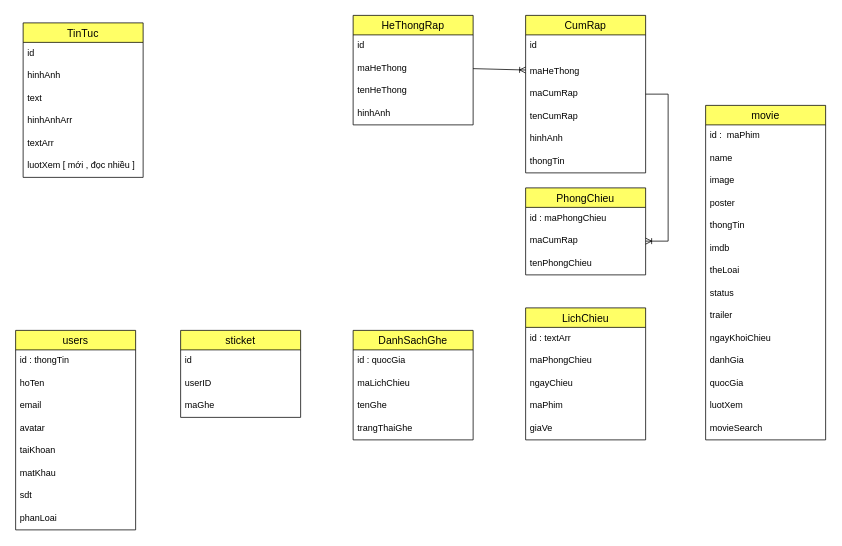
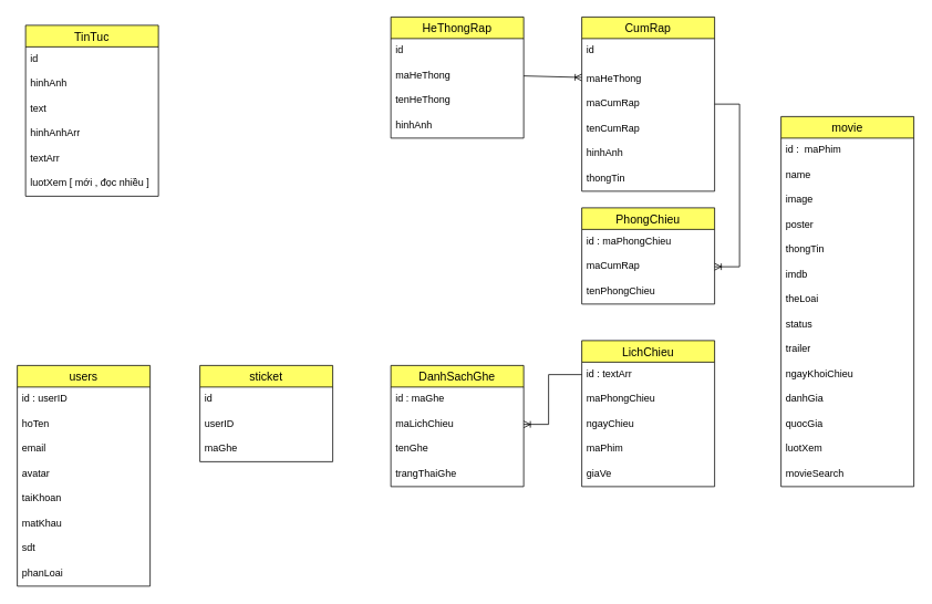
+ <mxCell id="59" value="" style="edgeStyle=elbowEdgeStyle;fontSize=12;html=1;endArrow=ERoneToMany;rounded=0;exitX=0;exitY=0.5;exitDx=0;exitDy=0;entryX=1;entryY=0.5;entryDx=0;entryDy=0;" parent="1" source="54" target="49" edge="1"><mxGeometry width="100" height="100" relative="1" as="geometry"><mxPoint x="700" y="571" as="sourcePoint" /><mxPoint x="780" y="390" as="targetPoint" /><Array as="points"><mxPoint x="660" y="500" /><mxPoint x="650" y="560" /></Array></mxGeometry></mxCell>
- <mxCell id="3" value="id : thongTin" style="text;strokeColor=none;fillColor=none;spacingLeft=4;spacingRight=4;overflow=hidden;rotatable=0;points=[[0,0.5],[1,0.5]];portConstraint=eastwest;fontSize=12;" parent="2" vertex="1"><mxGeometry y="26" width="160" height="30" as="geometry" /></mxCell>
+ <mxCell id="3" value="id : userID" style="text;strokeColor=none;fillColor=none;spacingLeft=4;spacingRight=4;overflow=hidden;rotatable=0;points=[[0,0.5],[1,0.5]];portConstraint=eastwest;fontSize=12;" parent="2" vertex="1"><mxGeometry y="26" width="160" height="30" as="geometry" /></mxCell>
- <mxCell id="48" value="id : quocGia" style="text;strokeColor=none;fillColor=none;spacingLeft=4;spacingRight=4;overflow=hidden;rotatable=0;points=[[0,0.5],[1,0.5]];portConstraint=eastwest;fontSize=12;" parent="47" vertex="1"><mxGeometry y="26" width="160" height="30" as="geometry" /></mxCell>
+ <mxCell id="48" value="id : maGhe" style="text;strokeColor=none;fillColor=none;spacingLeft=4;spacingRight=4;overflow=hidden;rotatable=0;points=[[0,0.5],[1,0.5]];portConstraint=eastwest;fontSize=12;" parent="47" vertex="1"><mxGeometry y="26" width="160" height="30" as="geometry" /></mxCell>
